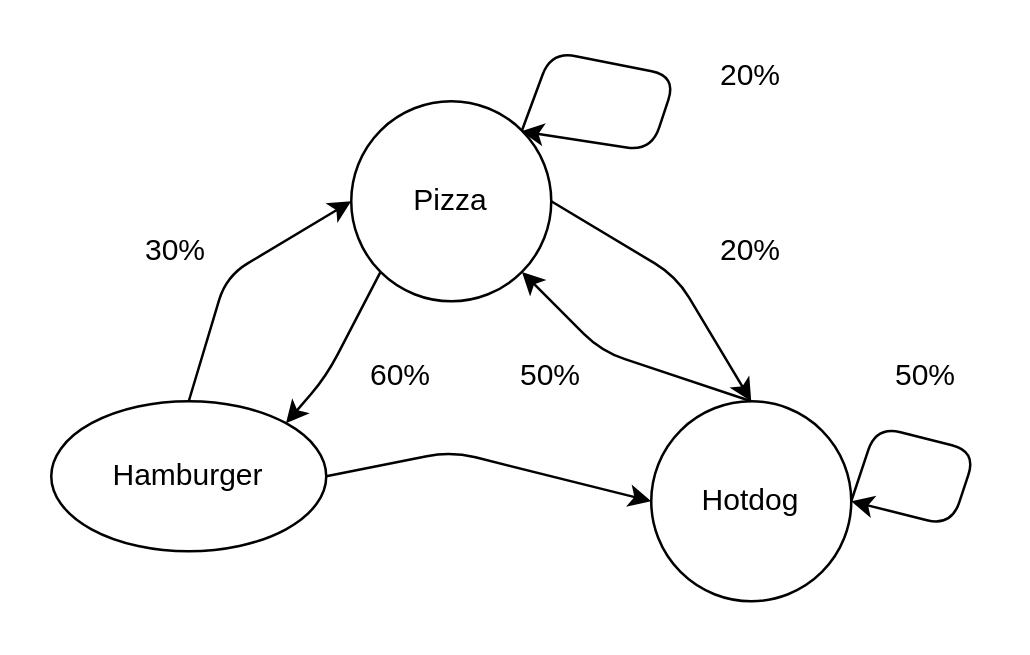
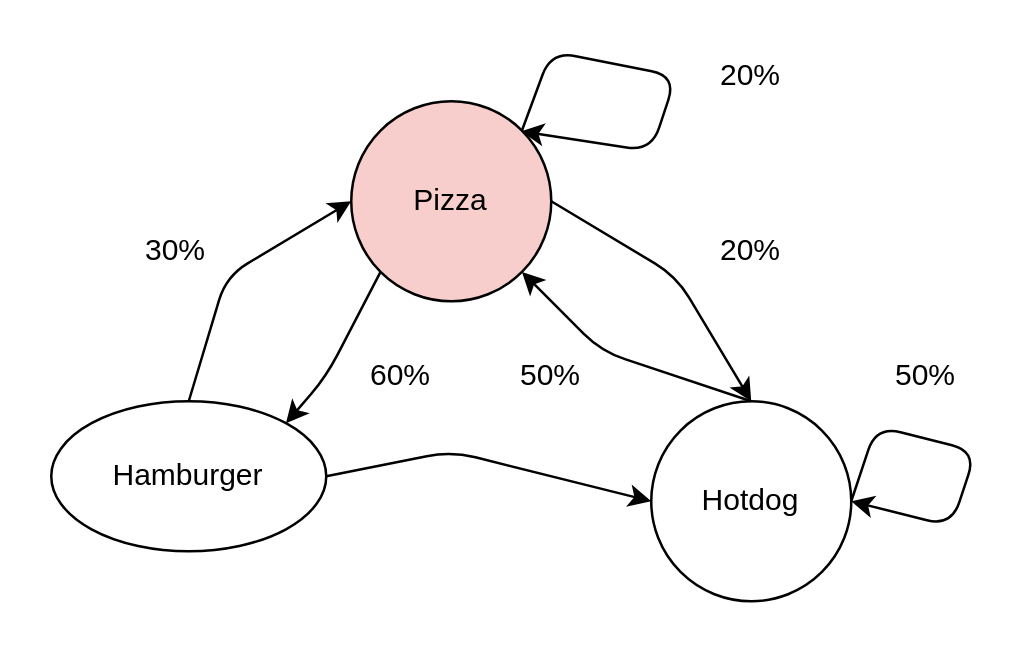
- <mxCell id="4" value="Pizza" style="ellipse;whiteSpace=wrap;html=1;aspect=fixed;" parent="1" vertex="1"><mxGeometry x="140" y="40" width="80" height="80" as="geometry" /></mxCell>
+ <mxCell id="4" value="Pizza" style="ellipse;whiteSpace=wrap;html=1;aspect=fixed;fillColor=#f8cecc;" parent="1" vertex="1"><mxGeometry x="140" y="40" width="80" height="80" as="geometry" /></mxCell>
